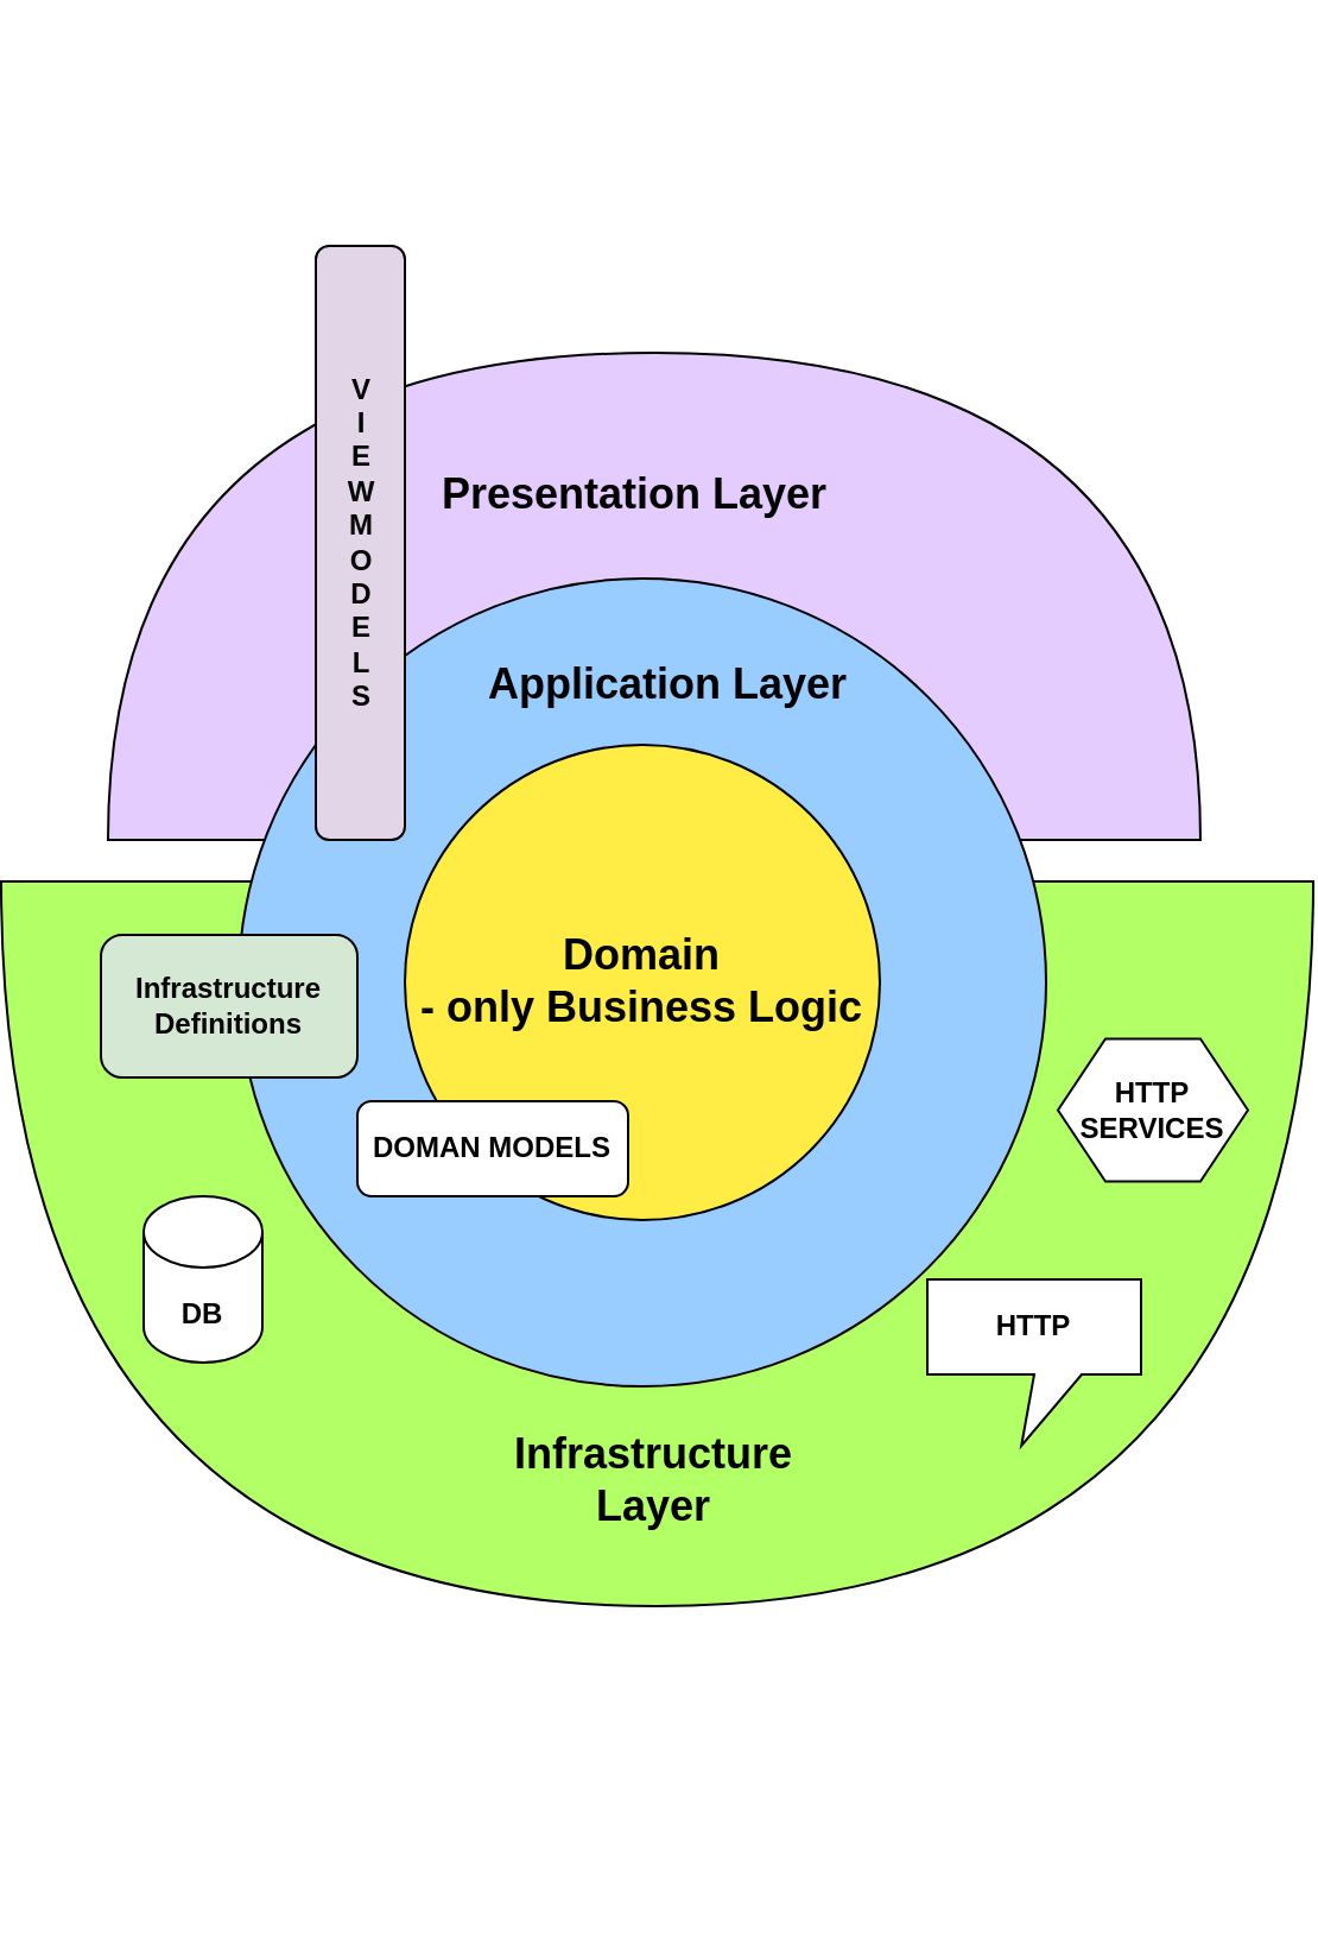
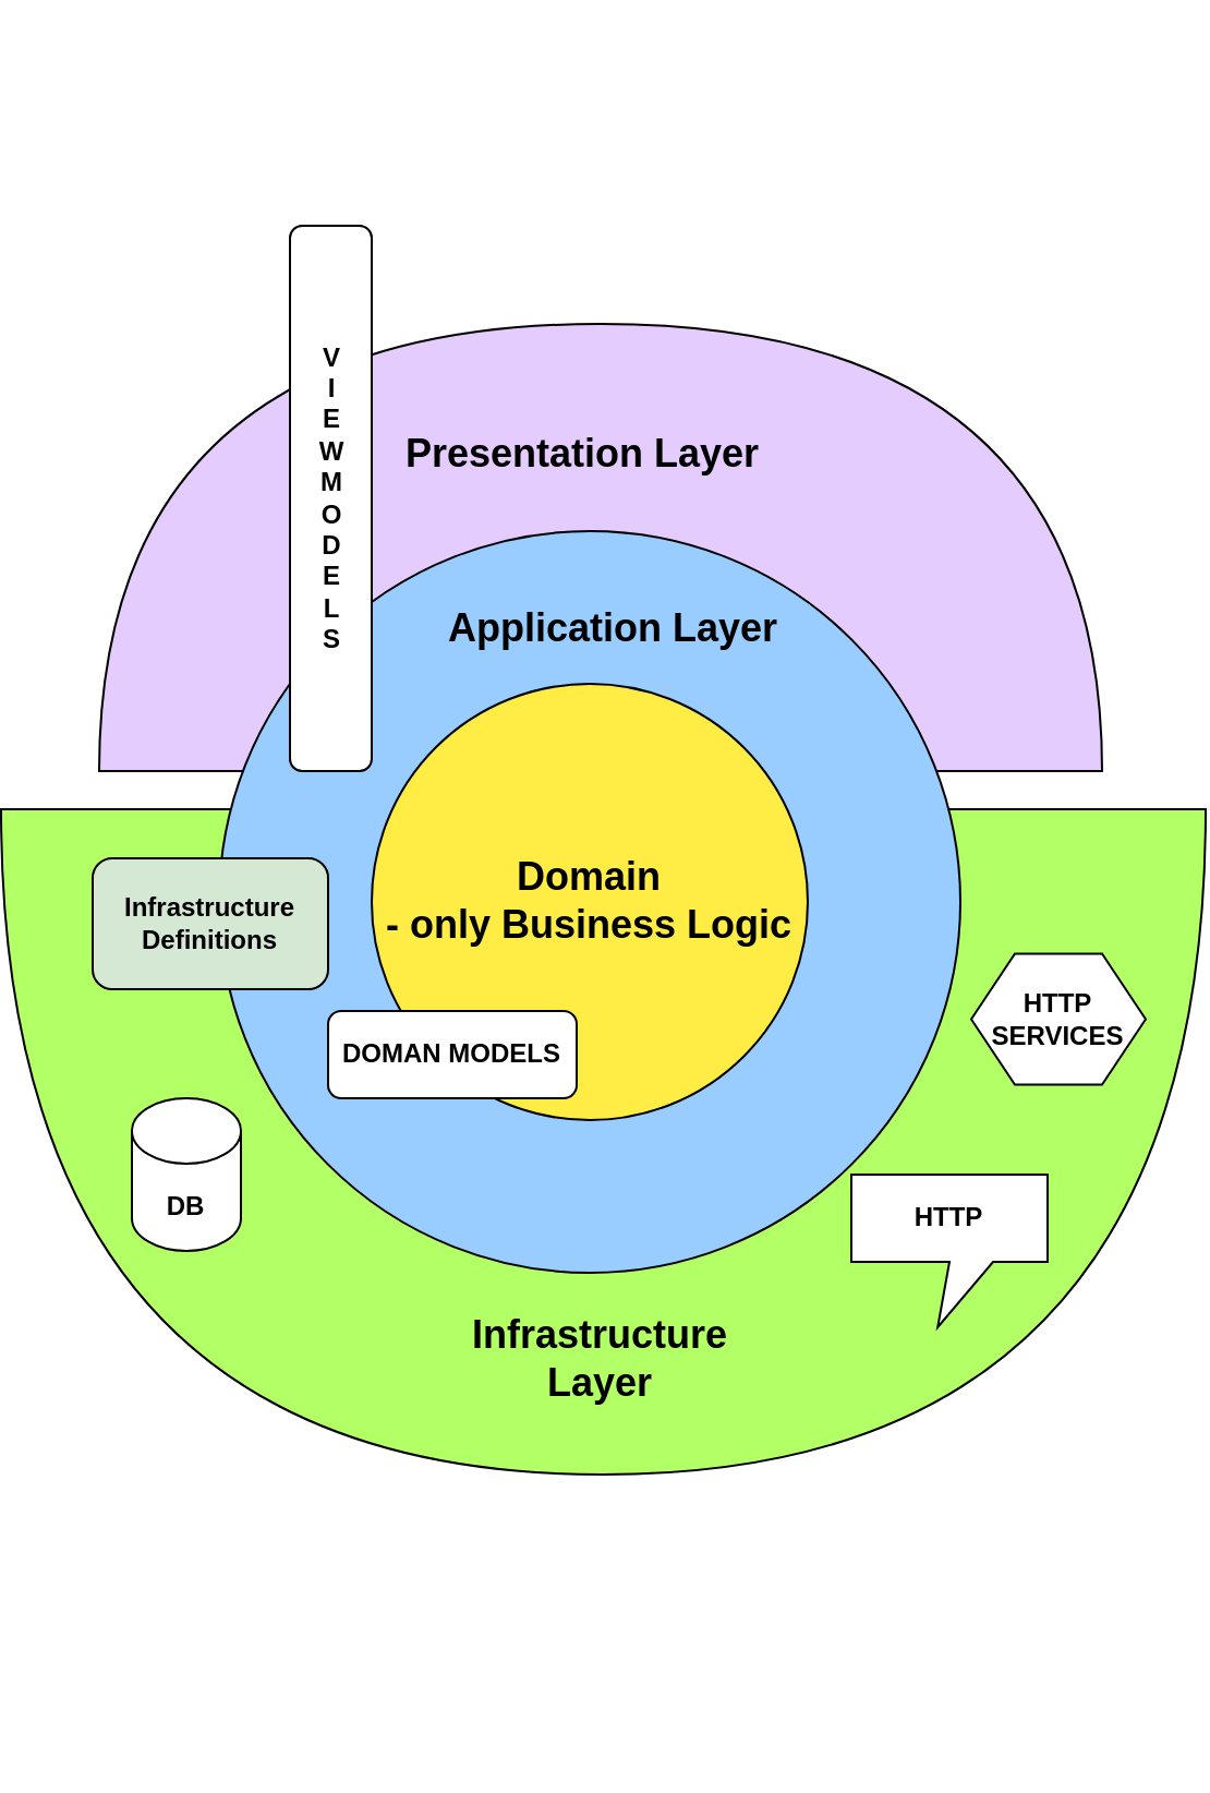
- <mxCell id="10" value="&lt;span&gt;V&lt;br&gt;&lt;/span&gt;I&lt;br&gt;E&lt;br&gt;W&lt;br&gt;M&lt;br&gt;O&lt;br&gt;D&lt;br&gt;E&lt;br&gt;L&lt;br&gt;S" style="rounded=1;whiteSpace=wrap;html=1;fontStyle=1;fillColor=#e1d5e7;" parent="1" vertex="1"><mxGeometry x="110.5" y="103" width="37.5" height="250" as="geometry" /></mxCell>
+ <mxCell id="10" value="&lt;span&gt;V&lt;br&gt;&lt;/span&gt;I&lt;br&gt;E&lt;br&gt;W&lt;br&gt;M&lt;br&gt;O&lt;br&gt;D&lt;br&gt;E&lt;br&gt;L&lt;br&gt;S" style="rounded=1;whiteSpace=wrap;html=1;fontStyle=1" parent="1" vertex="1"><mxGeometry x="110.5" y="103" width="37.5" height="250" as="geometry" /></mxCell>
